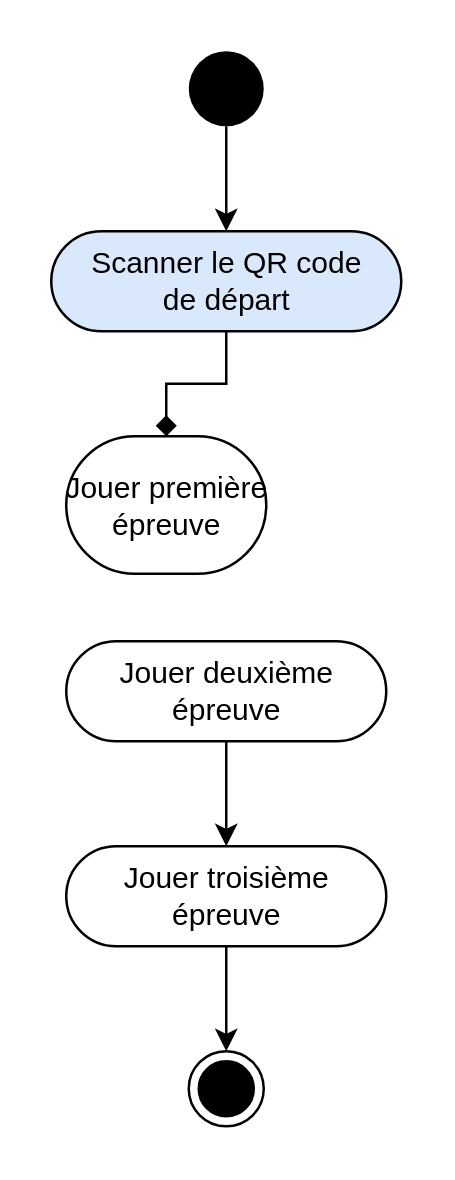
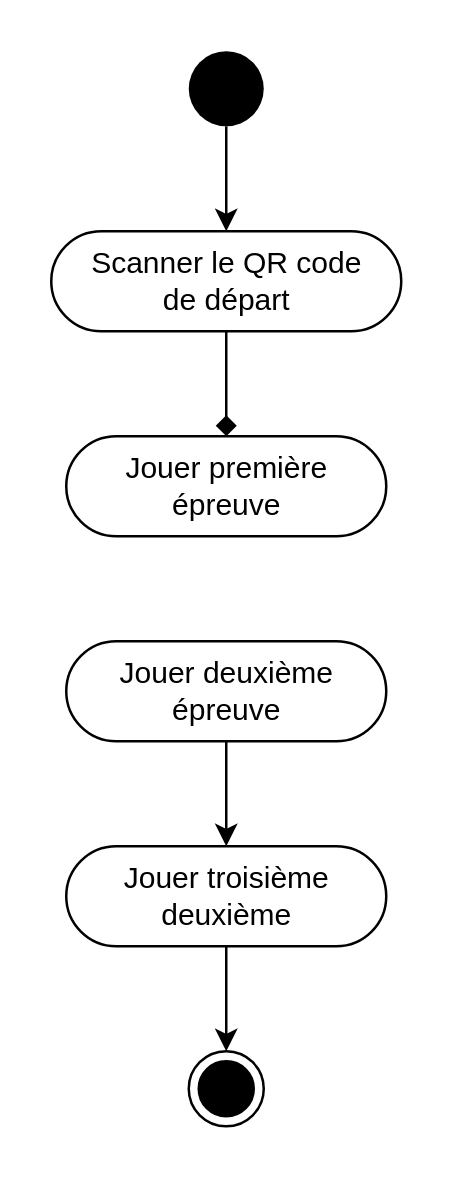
- <mxCell id="3" value="Scanner le QR code&lt;br&gt;de départ" style="html=1;align=center;verticalAlign=middle;rounded=1;absoluteArcSize=1;arcSize=65;dashed=0;fillColor=#dae8fc;" parent="1" vertex="1"><mxGeometry x="20" y="92" width="140" height="40" as="geometry" /></mxCell>
+ <mxCell id="3" value="Scanner le QR code&lt;br&gt;de départ" style="html=1;align=center;verticalAlign=middle;rounded=1;absoluteArcSize=1;arcSize=65;dashed=0;" parent="1" vertex="1"><mxGeometry x="20" y="92" width="140" height="40" as="geometry" /></mxCell>
- <mxCell id="6" value="Jouer première&lt;br&gt;épreuve" style="html=1;align=center;verticalAlign=middle;rounded=1;absoluteArcSize=1;arcSize=91;dashed=0;" parent="1" vertex="1"><mxGeometry x="26" y="174" width="80" height="55" as="geometry" /></mxCell>
+ <mxCell id="6" value="Jouer première&lt;br&gt;épreuve" style="html=1;align=center;verticalAlign=middle;rounded=1;absoluteArcSize=1;arcSize=91;dashed=0;" parent="1" vertex="1"><mxGeometry x="26" y="174" width="128" height="40" as="geometry" /></mxCell>
- <mxCell id="10" value="Jouer troisième&lt;br&gt;épreuve" style="html=1;align=center;verticalAlign=middle;rounded=1;absoluteArcSize=1;arcSize=91;dashed=0;" parent="1" vertex="1"><mxGeometry x="26" y="338" width="128" height="40" as="geometry" /></mxCell>
+ <mxCell id="10" value="Jouer troisième&lt;br&gt;deuxième" style="html=1;align=center;verticalAlign=middle;rounded=1;absoluteArcSize=1;arcSize=91;dashed=0;" parent="1" vertex="1"><mxGeometry x="26" y="338" width="128" height="40" as="geometry" /></mxCell>
